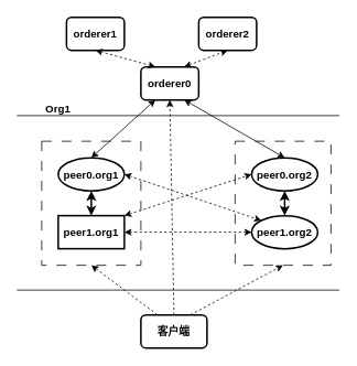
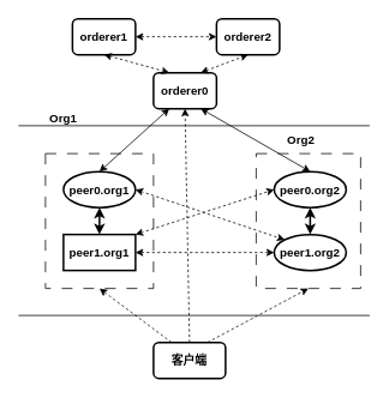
+ <mxCell id="22" value="" style="endArrow=classic;startArrow=classic;html=1;rounded=0;entryX=0;entryY=0.5;entryDx=0;entryDy=0;dashed=1;exitX=1;exitY=0.5;exitDx=0;exitDy=0;strokeWidth=1;fontSize=13;fontStyle=1" edge="1" parent="1" source="2" target="4"><mxGeometry width="50" height="50" relative="1" as="geometry"><mxPoint x="140" y="40" as="sourcePoint" /><mxPoint x="558" y="460" as="targetPoint" /></mxGeometry></mxCell>
+ <mxCell id="12" value="Org2" style="text;strokeColor=none;align=center;fillColor=none;html=1;verticalAlign=middle;whiteSpace=wrap;rounded=0;strokeWidth=1;fontSize=13;fontStyle=1" vertex="1" parent="1"><mxGeometry x="304" y="140" width="60" height="30" as="geometry" /></mxCell>
